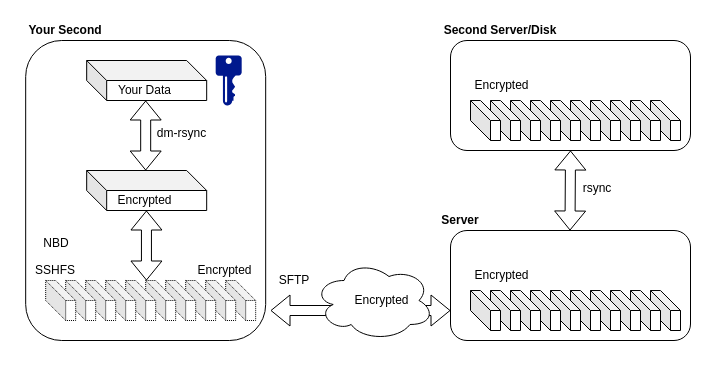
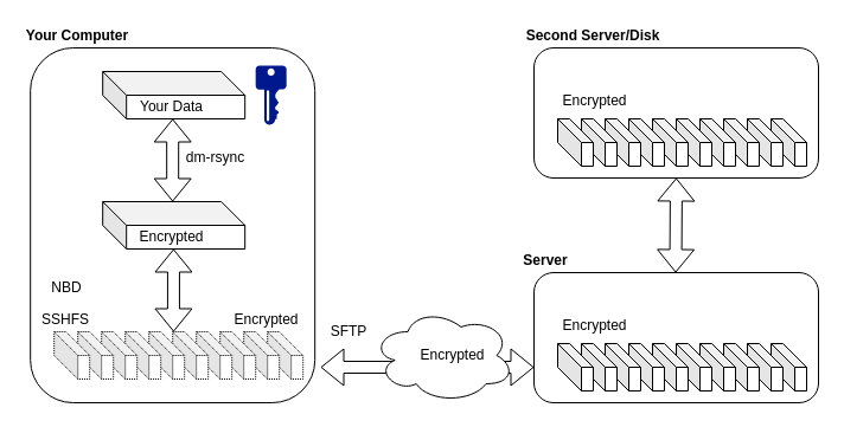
- <mxCell id="44" value="Your Second" style="text;html=1;strokeColor=none;fillColor=none;align=center;verticalAlign=middle;whiteSpace=wrap;rounded=0;fontStyle=1" parent="2" vertex="1"><mxGeometry width="90" height="20" as="geometry" /></mxCell>
+ <mxCell id="44" value="Your Computer" style="text;html=1;strokeColor=none;fillColor=none;align=center;verticalAlign=middle;whiteSpace=wrap;rounded=0;fontStyle=1" parent="2" vertex="1"><mxGeometry width="90" height="20" as="geometry" /></mxCell>
- <mxCell id="64" value="rsync" style="text;html=1;strokeColor=none;fillColor=none;align=center;verticalAlign=middle;whiteSpace=wrap;rounded=0;" vertex="1" parent="2"><mxGeometry x="557" y="158" width="40" height="20" as="geometry" /></mxCell>
